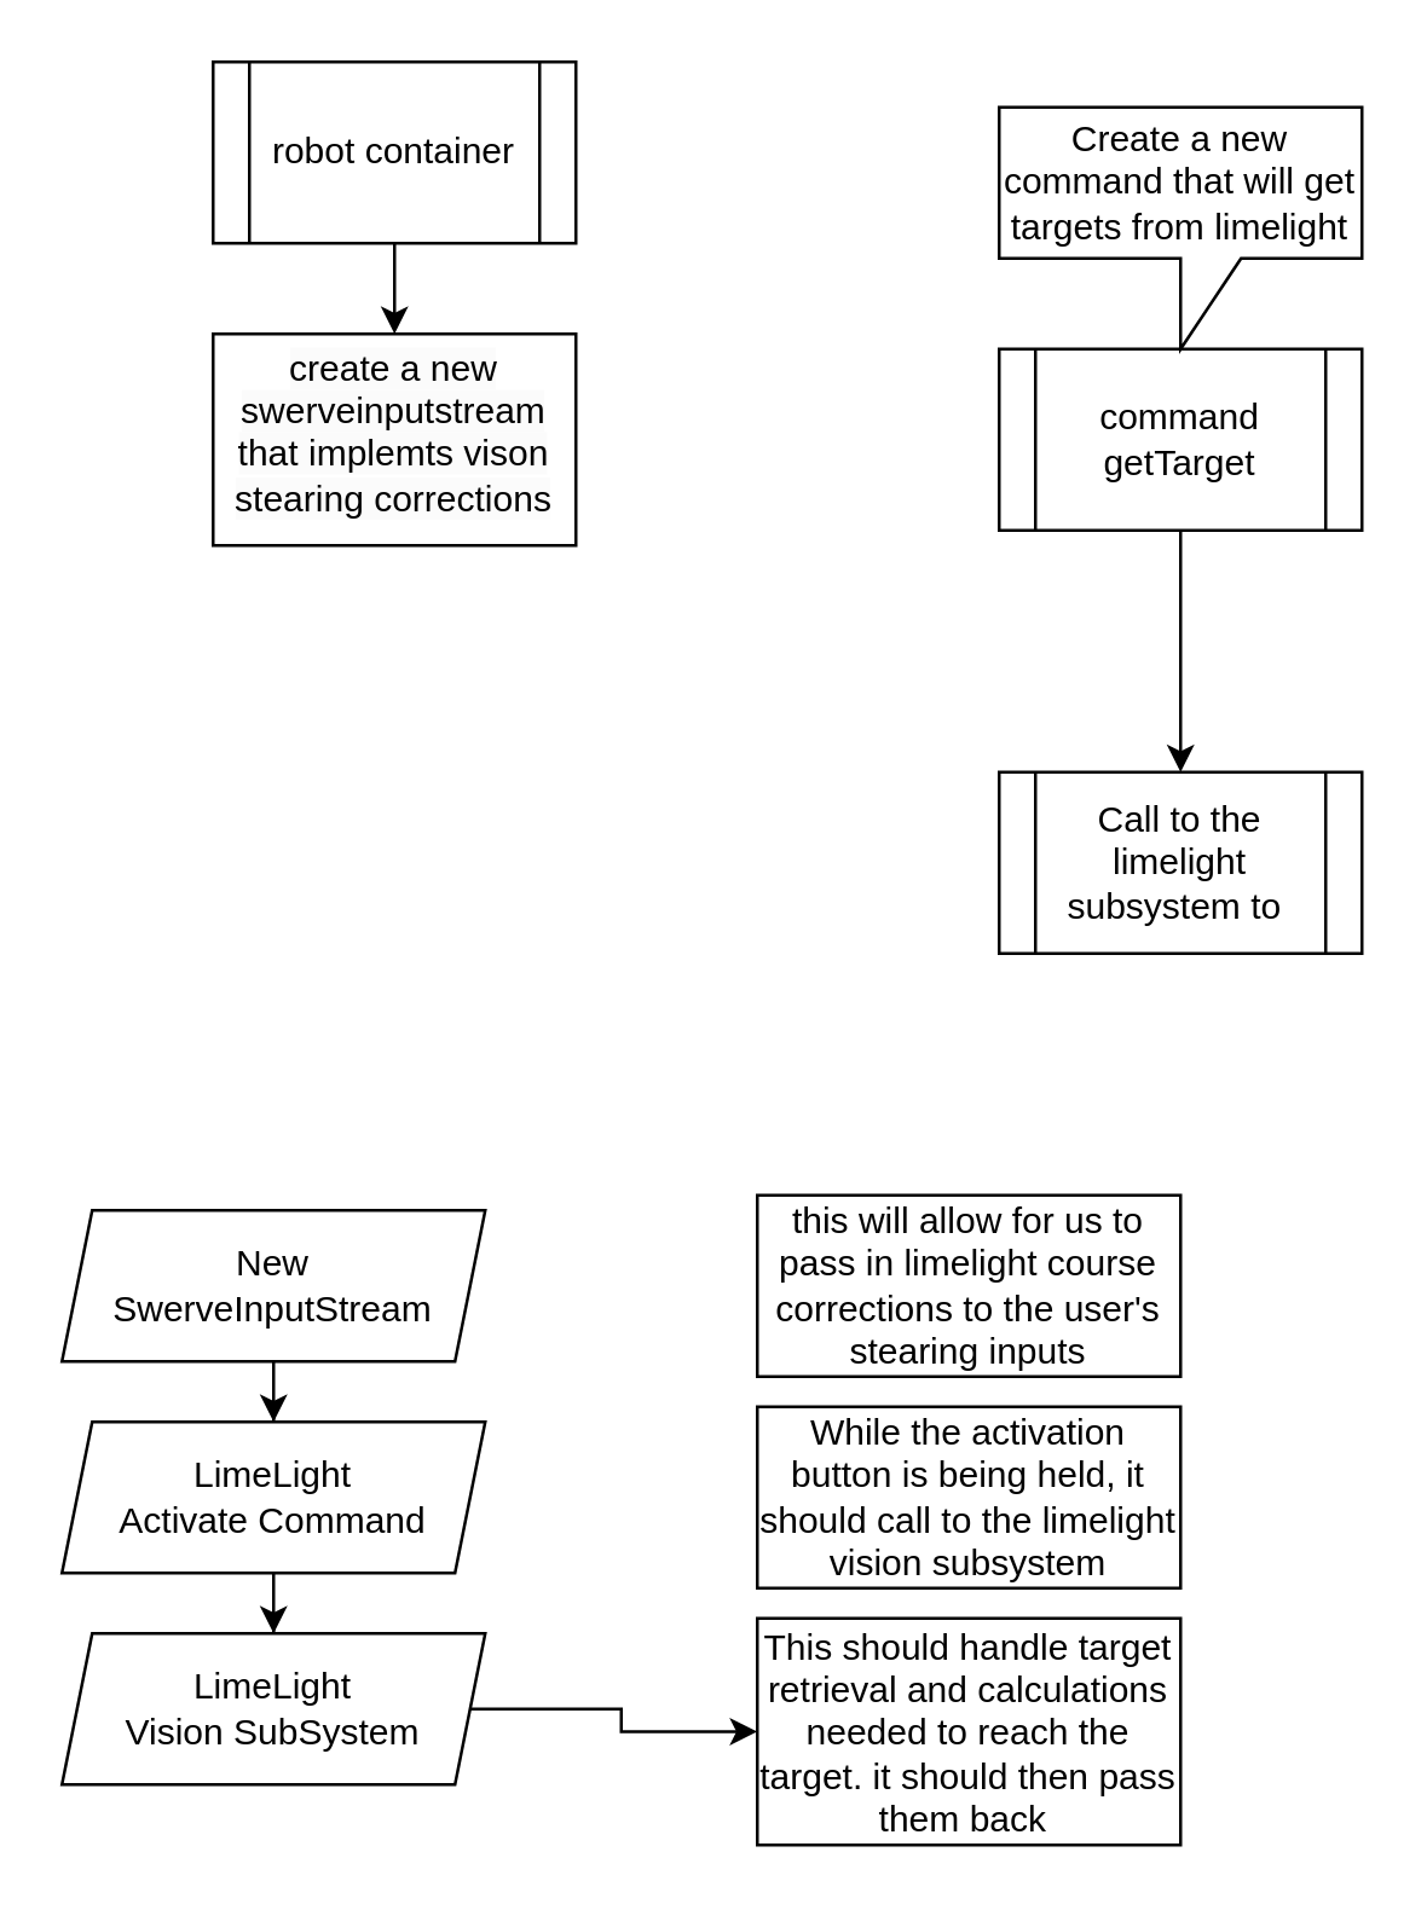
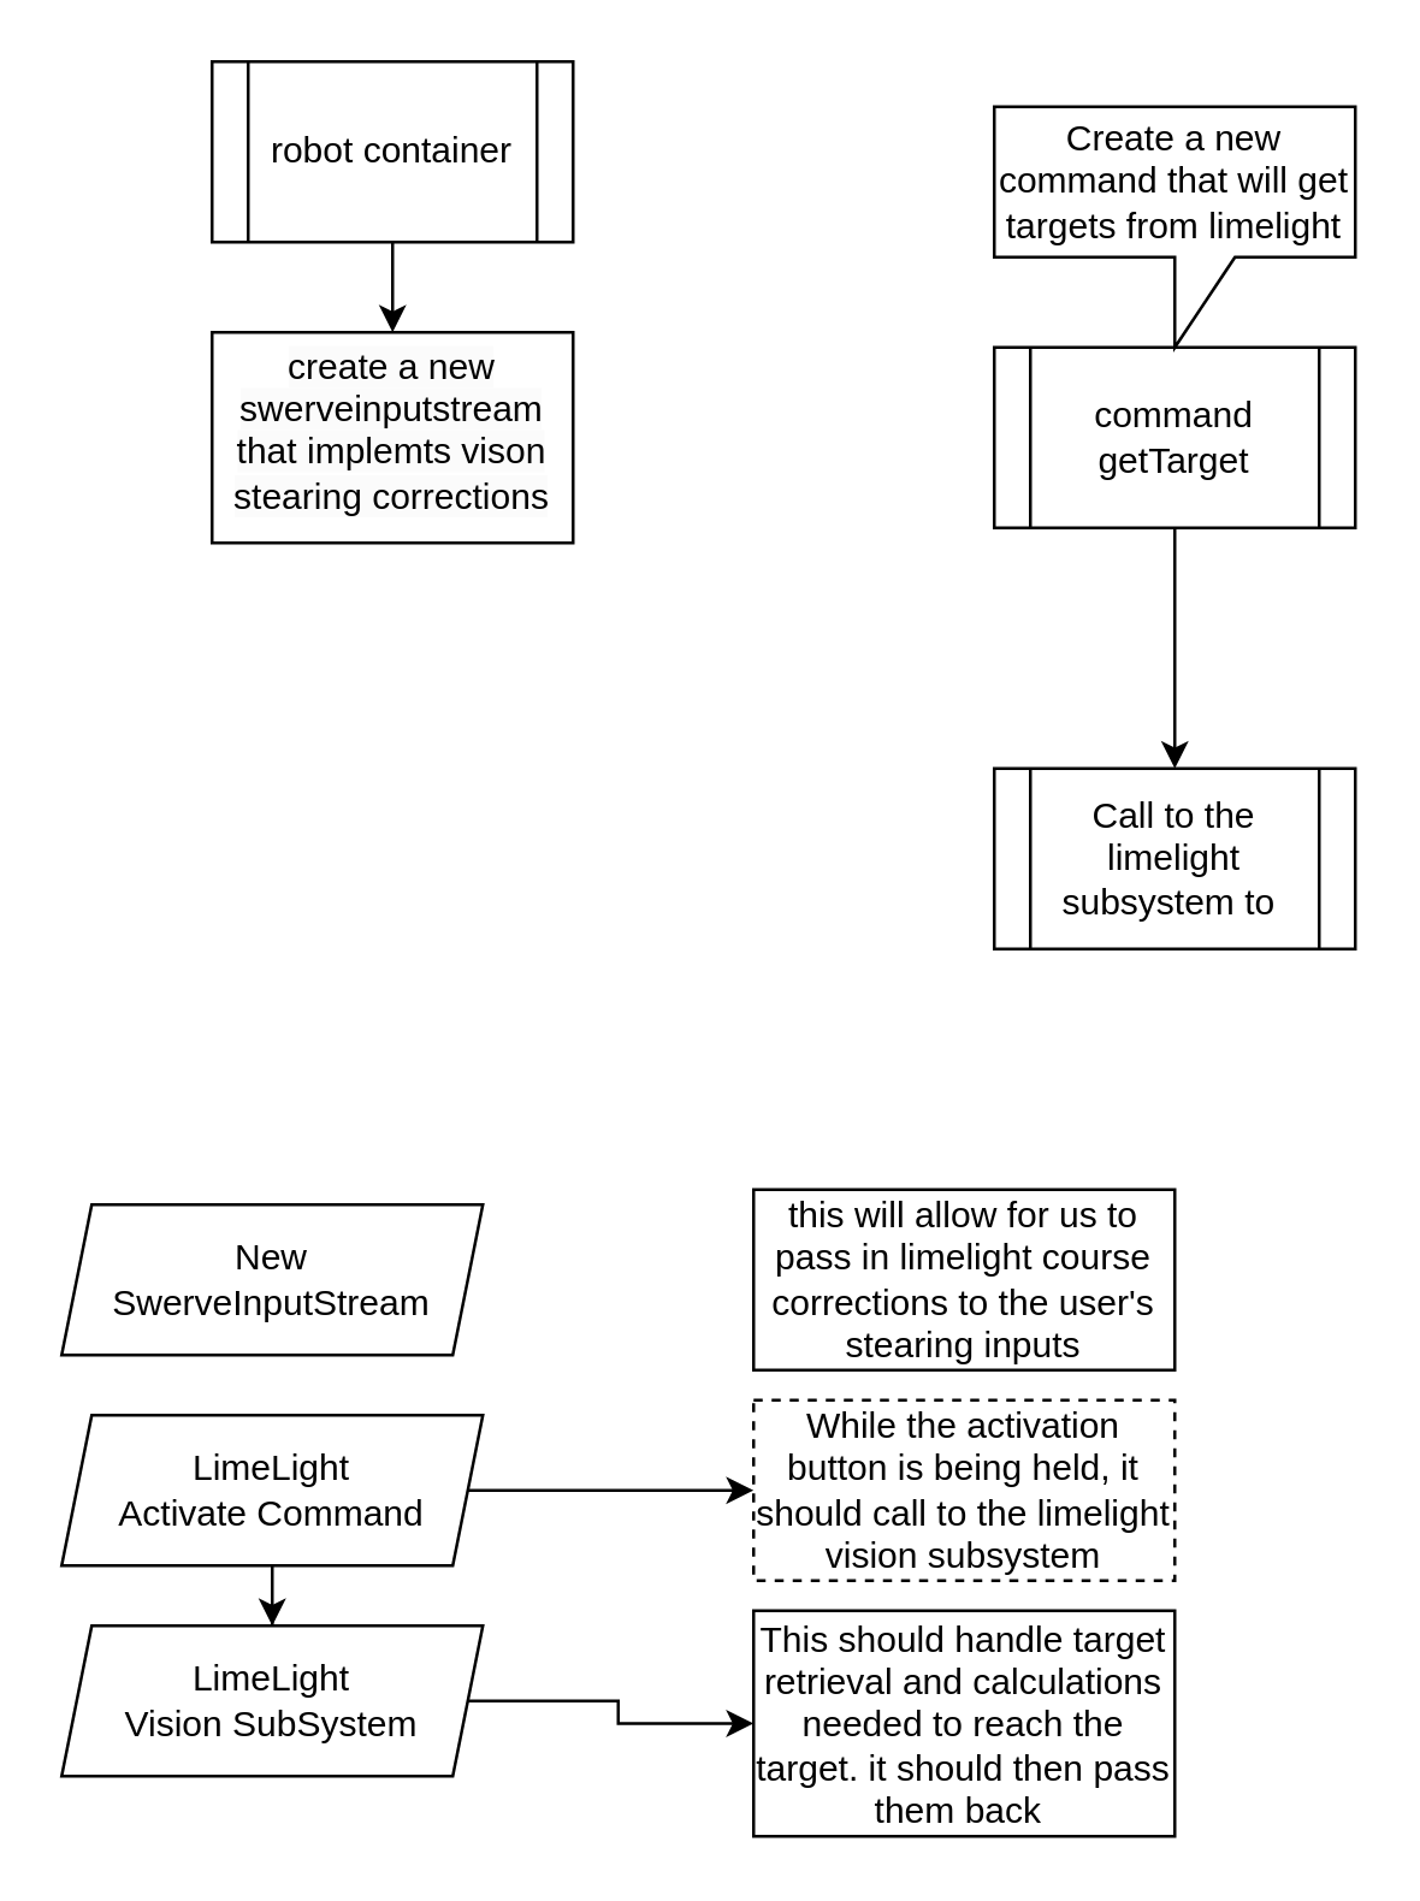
- <mxCell id="9" value="" style="edgeStyle=orthogonalEdgeStyle;rounded=0;orthogonalLoop=1;jettySize=auto;html=1;" parent="1" source="10" target="13" edge="1"><mxGeometry relative="1" as="geometry" /></mxCell>
+ <mxCell id="12" value="" style="edgeStyle=orthogonalEdgeStyle;rounded=0;orthogonalLoop=1;jettySize=auto;html=1;" parent="1" source="13" target="17" edge="1"><mxGeometry relative="1" as="geometry" /></mxCell>
- <mxCell id="17" value="While the activation button is being held, it should call to the limelight vision subsystem" style="whiteSpace=wrap;html=1;" parent="1" vertex="1"><mxGeometry x="250" y="465" width="140" height="60" as="geometry" /></mxCell>
+ <mxCell id="17" value="While the activation button is being held, it should call to the limelight vision subsystem" style="whiteSpace=wrap;html=1;dashed=1;" parent="1" vertex="1"><mxGeometry x="250" y="465" width="140" height="60" as="geometry" /></mxCell>
